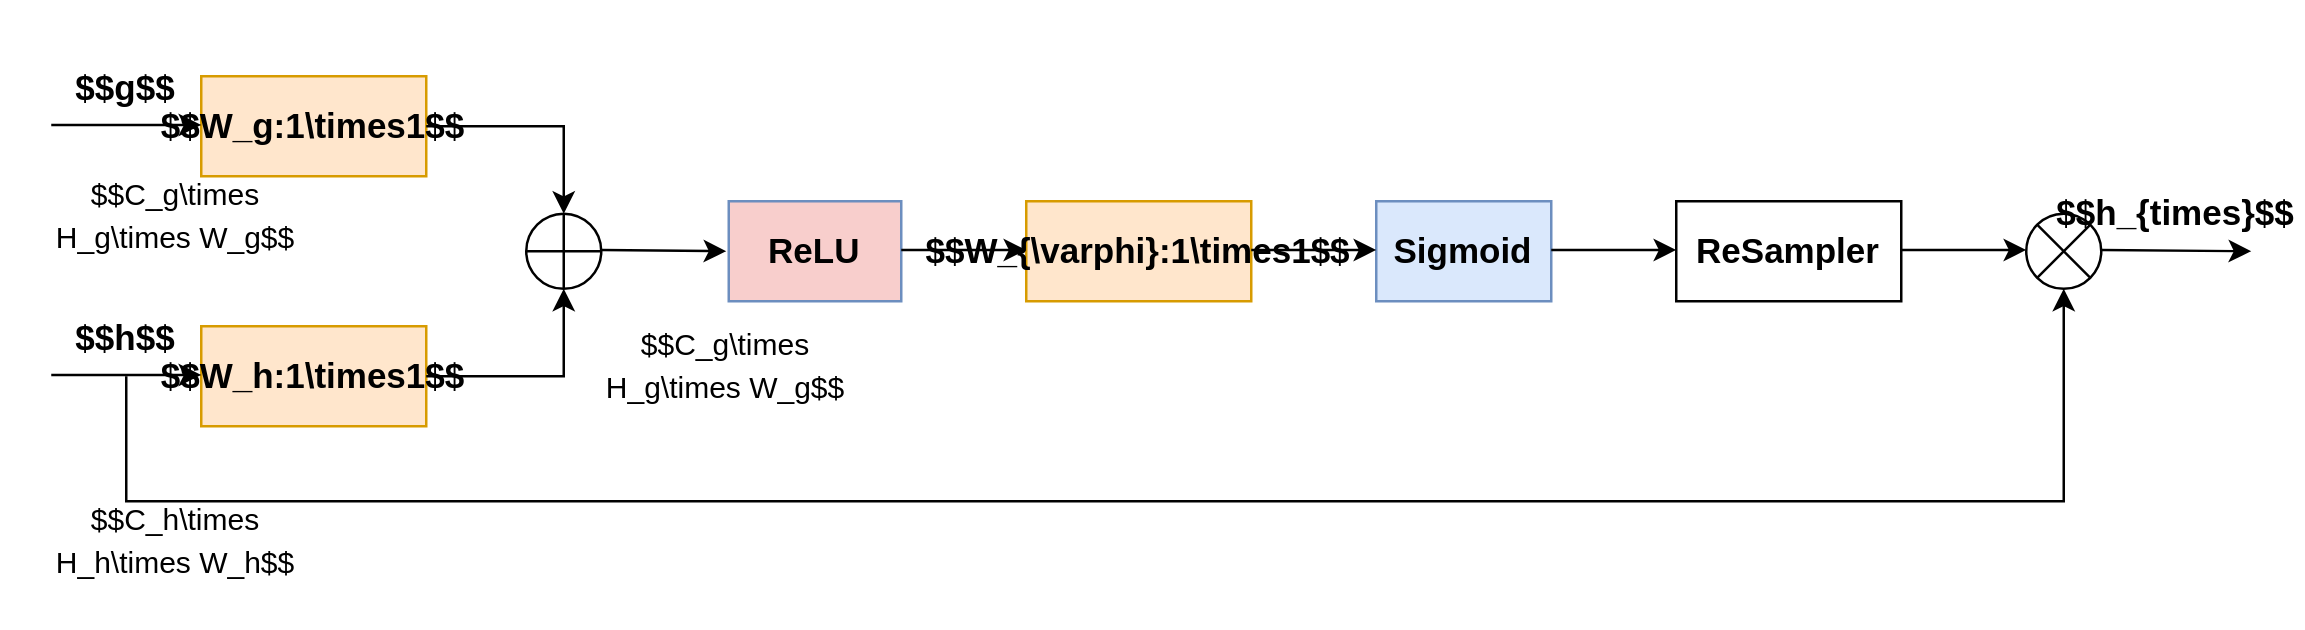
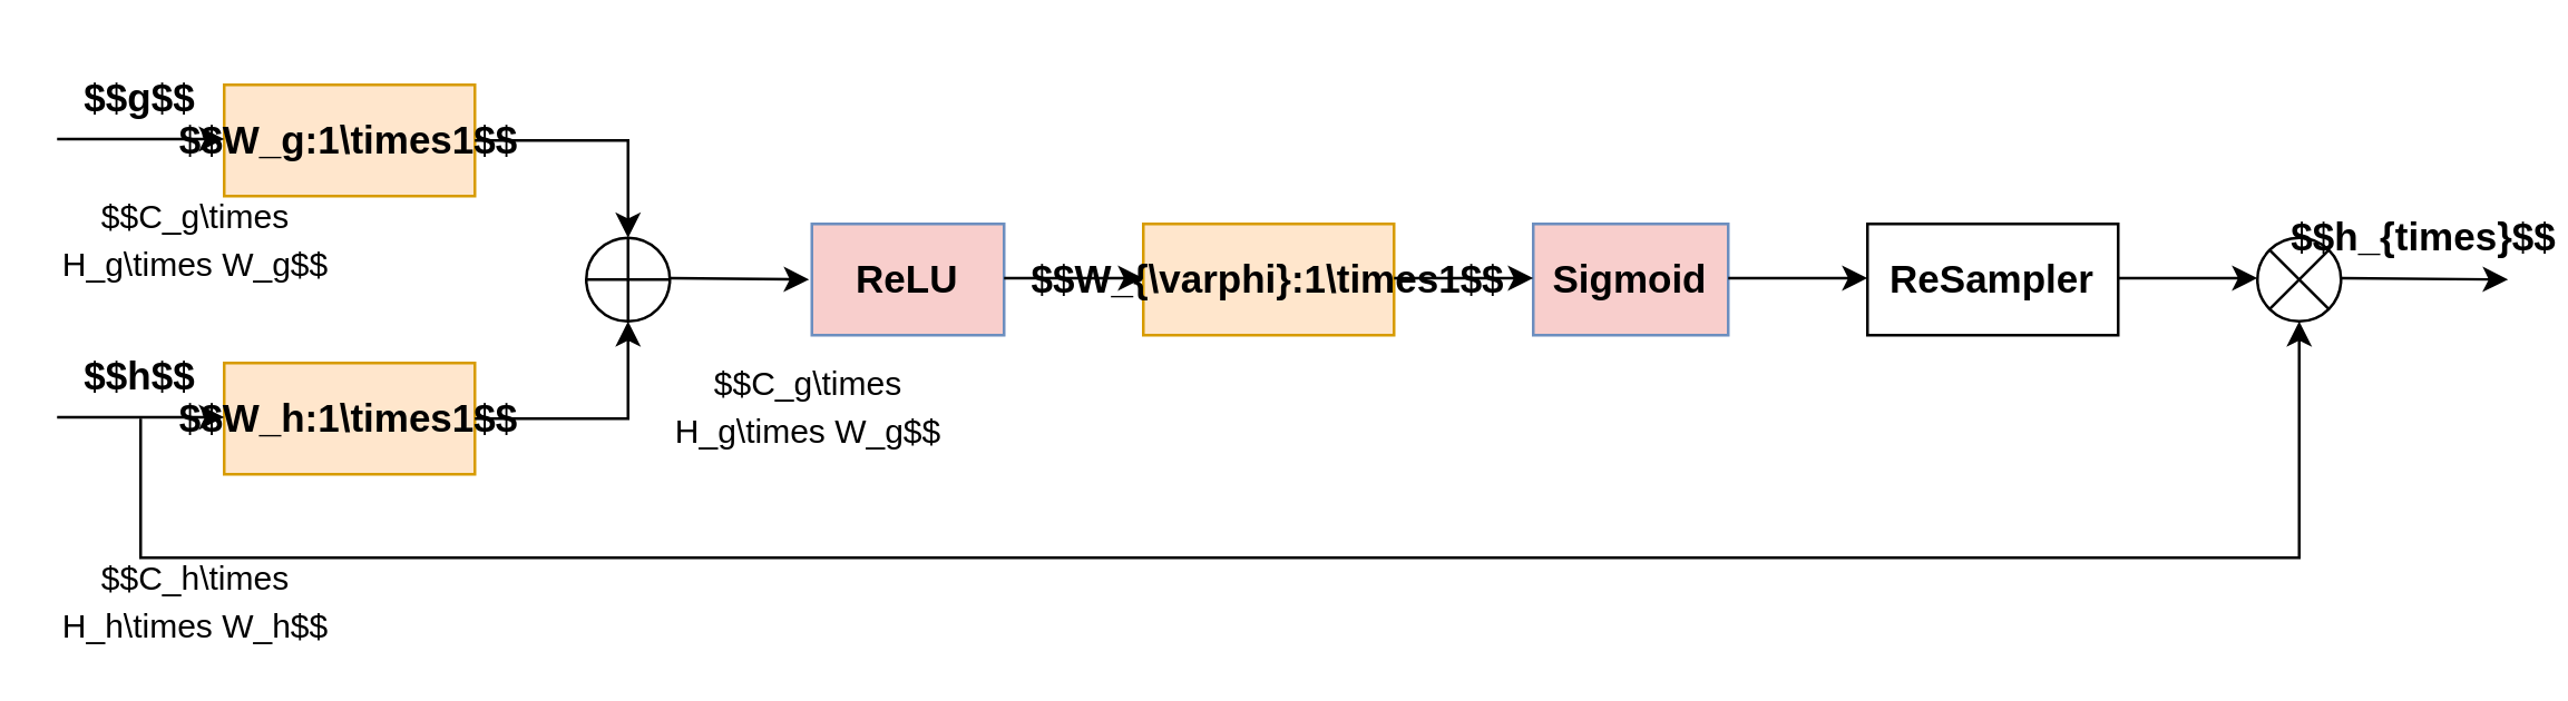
- <mxCell id="6" value="&lt;font style=&quot;font-size: 14px&quot;&gt;&lt;b&gt;Sigmoid&lt;/b&gt;&lt;/font&gt;" style="rounded=0;whiteSpace=wrap;html=1;fillColor=#dae8fc;strokeColor=#6c8ebf;" parent="1" vertex="1"><mxGeometry x="550" y="80" width="70" height="40" as="geometry" /></mxCell>
+ <mxCell id="6" value="&lt;font style=&quot;font-size: 14px&quot;&gt;&lt;b&gt;Sigmoid&lt;/b&gt;&lt;/font&gt;" style="rounded=0;whiteSpace=wrap;html=1;fillColor=#f8cecc;strokeColor=#6c8ebf;" parent="1" vertex="1"><mxGeometry x="550" y="80" width="70" height="40" as="geometry" /></mxCell>
